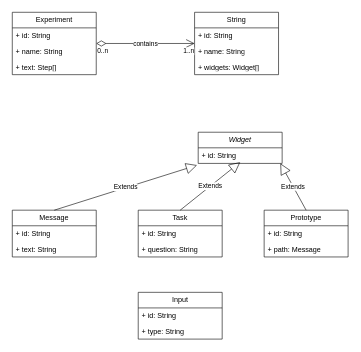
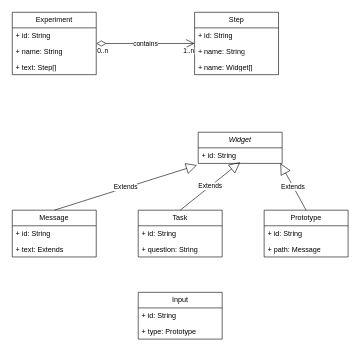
- <mxCell id="6" value="String" style="swimlane;fontStyle=0;childLayout=stackLayout;horizontal=1;startSize=26;fillColor=none;horizontalStack=0;resizeParent=1;resizeParentMax=0;resizeLast=0;collapsible=1;marginBottom=0;whiteSpace=wrap;html=1;" vertex="1" parent="1"><mxGeometry x="324" y="20" width="140" height="104" as="geometry" /></mxCell>
+ <mxCell id="6" value="Step" style="swimlane;fontStyle=0;childLayout=stackLayout;horizontal=1;startSize=26;fillColor=none;horizontalStack=0;resizeParent=1;resizeParentMax=0;resizeLast=0;collapsible=1;marginBottom=0;whiteSpace=wrap;html=1;" vertex="1" parent="1"><mxGeometry x="324" y="20" width="140" height="104" as="geometry" /></mxCell>
- <mxCell id="9" value="+ widgets: Widget[]" style="text;strokeColor=none;fillColor=none;align=left;verticalAlign=top;spacingLeft=4;spacingRight=4;overflow=hidden;rotatable=0;points=[[0,0.5],[1,0.5]];portConstraint=eastwest;whiteSpace=wrap;html=1;" vertex="1" parent="6"><mxGeometry y="78" width="140" height="26" as="geometry" /></mxCell>
+ <mxCell id="9" value="+ name: Widget[]" style="text;strokeColor=none;fillColor=none;align=left;verticalAlign=top;spacingLeft=4;spacingRight=4;overflow=hidden;rotatable=0;points=[[0,0.5],[1,0.5]];portConstraint=eastwest;whiteSpace=wrap;html=1;" vertex="1" parent="6"><mxGeometry y="78" width="140" height="26" as="geometry" /></mxCell>
- <mxCell id="17" value="+ text: String" style="text;strokeColor=none;fillColor=none;align=left;verticalAlign=top;spacingLeft=4;spacingRight=4;overflow=hidden;rotatable=0;points=[[0,0.5],[1,0.5]];portConstraint=eastwest;whiteSpace=wrap;html=1;" vertex="1" parent="15"><mxGeometry y="52" width="140" height="26" as="geometry" /></mxCell>
+ <mxCell id="17" value="+ text: Extends" style="text;strokeColor=none;fillColor=none;align=left;verticalAlign=top;spacingLeft=4;spacingRight=4;overflow=hidden;rotatable=0;points=[[0,0.5],[1,0.5]];portConstraint=eastwest;whiteSpace=wrap;html=1;" vertex="1" parent="15"><mxGeometry y="52" width="140" height="26" as="geometry" /></mxCell>
- <mxCell id="23" value="+ type: String" style="text;strokeColor=none;fillColor=none;align=left;verticalAlign=top;spacingLeft=4;spacingRight=4;overflow=hidden;rotatable=0;points=[[0,0.5],[1,0.5]];portConstraint=eastwest;whiteSpace=wrap;html=1;" vertex="1" parent="21"><mxGeometry y="52" width="140" height="26" as="geometry" /></mxCell>
+ <mxCell id="23" value="+ type: Prototype" style="text;strokeColor=none;fillColor=none;align=left;verticalAlign=top;spacingLeft=4;spacingRight=4;overflow=hidden;rotatable=0;points=[[0,0.5],[1,0.5]];portConstraint=eastwest;whiteSpace=wrap;html=1;" vertex="1" parent="21"><mxGeometry y="52" width="140" height="26" as="geometry" /></mxCell>
